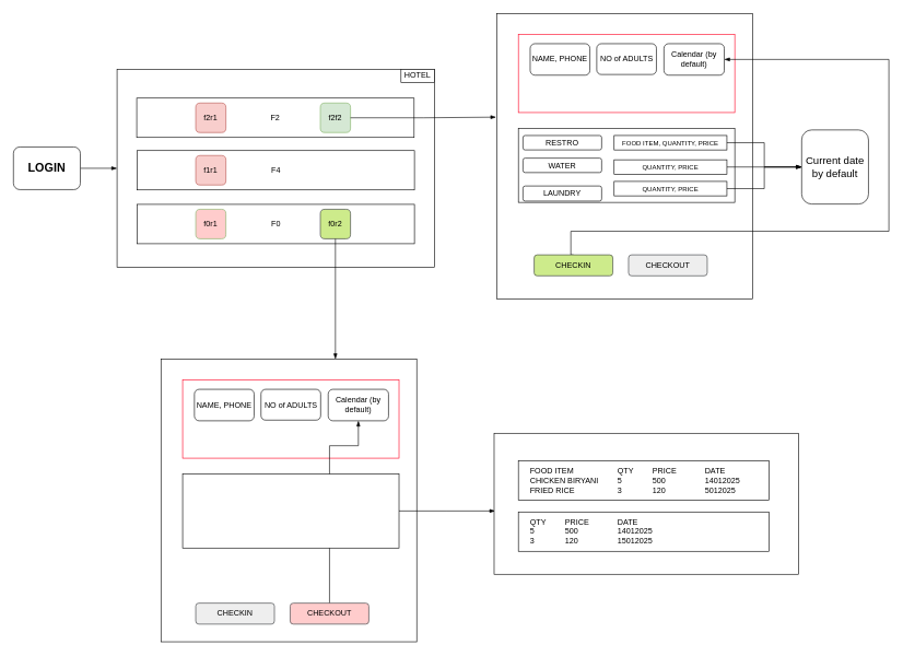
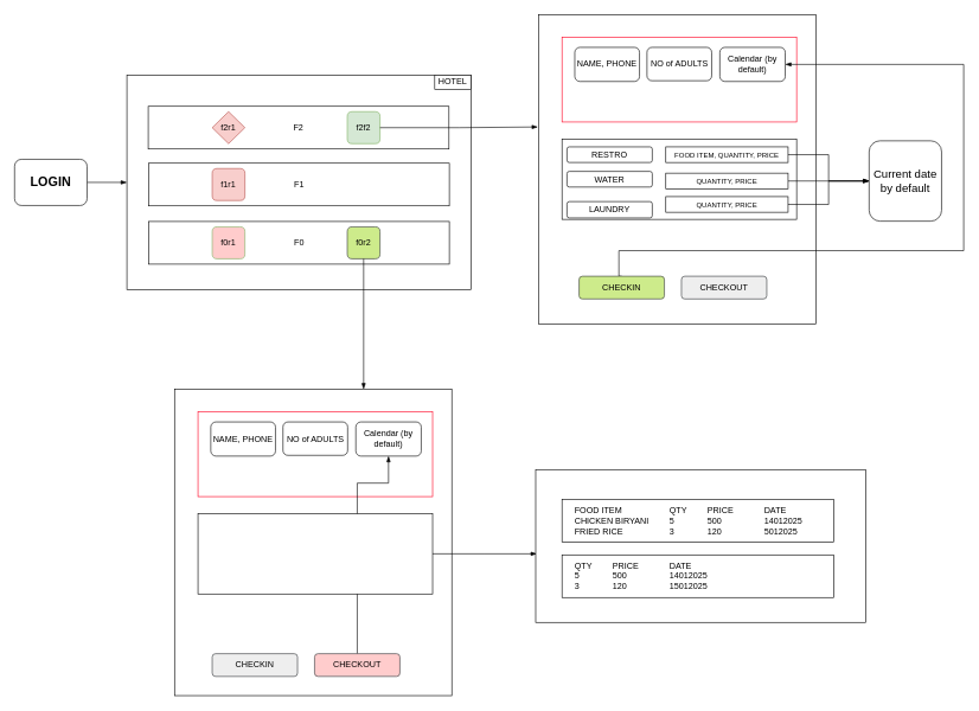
- <mxCell id="12" value="f2r1" style="rounded=1;whiteSpace=wrap;html=1;fillColor=#f8cecc;strokeColor=#b85450;" vertex="1" parent="1"><mxGeometry x="298" y="156.5" width="46" height="45" as="geometry" /></mxCell>
+ <mxCell id="12" value="f2r1" style="rhombus;whiteSpace=wrap;html=1;fillColor=#f8cecc;strokeColor=#b85450;" vertex="1" parent="1"><mxGeometry x="298" y="156.5" width="46" height="45" as="geometry" /></mxCell>
- <mxCell id="10" value="F4" style="rounded=0;whiteSpace=wrap;html=1;" vertex="1" parent="1"><mxGeometry x="208.5" y="229" width="423" height="60" as="geometry" /></mxCell>
+ <mxCell id="10" value="F1" style="rounded=0;whiteSpace=wrap;html=1;" vertex="1" parent="1"><mxGeometry x="208.5" y="229" width="423" height="60" as="geometry" /></mxCell>
